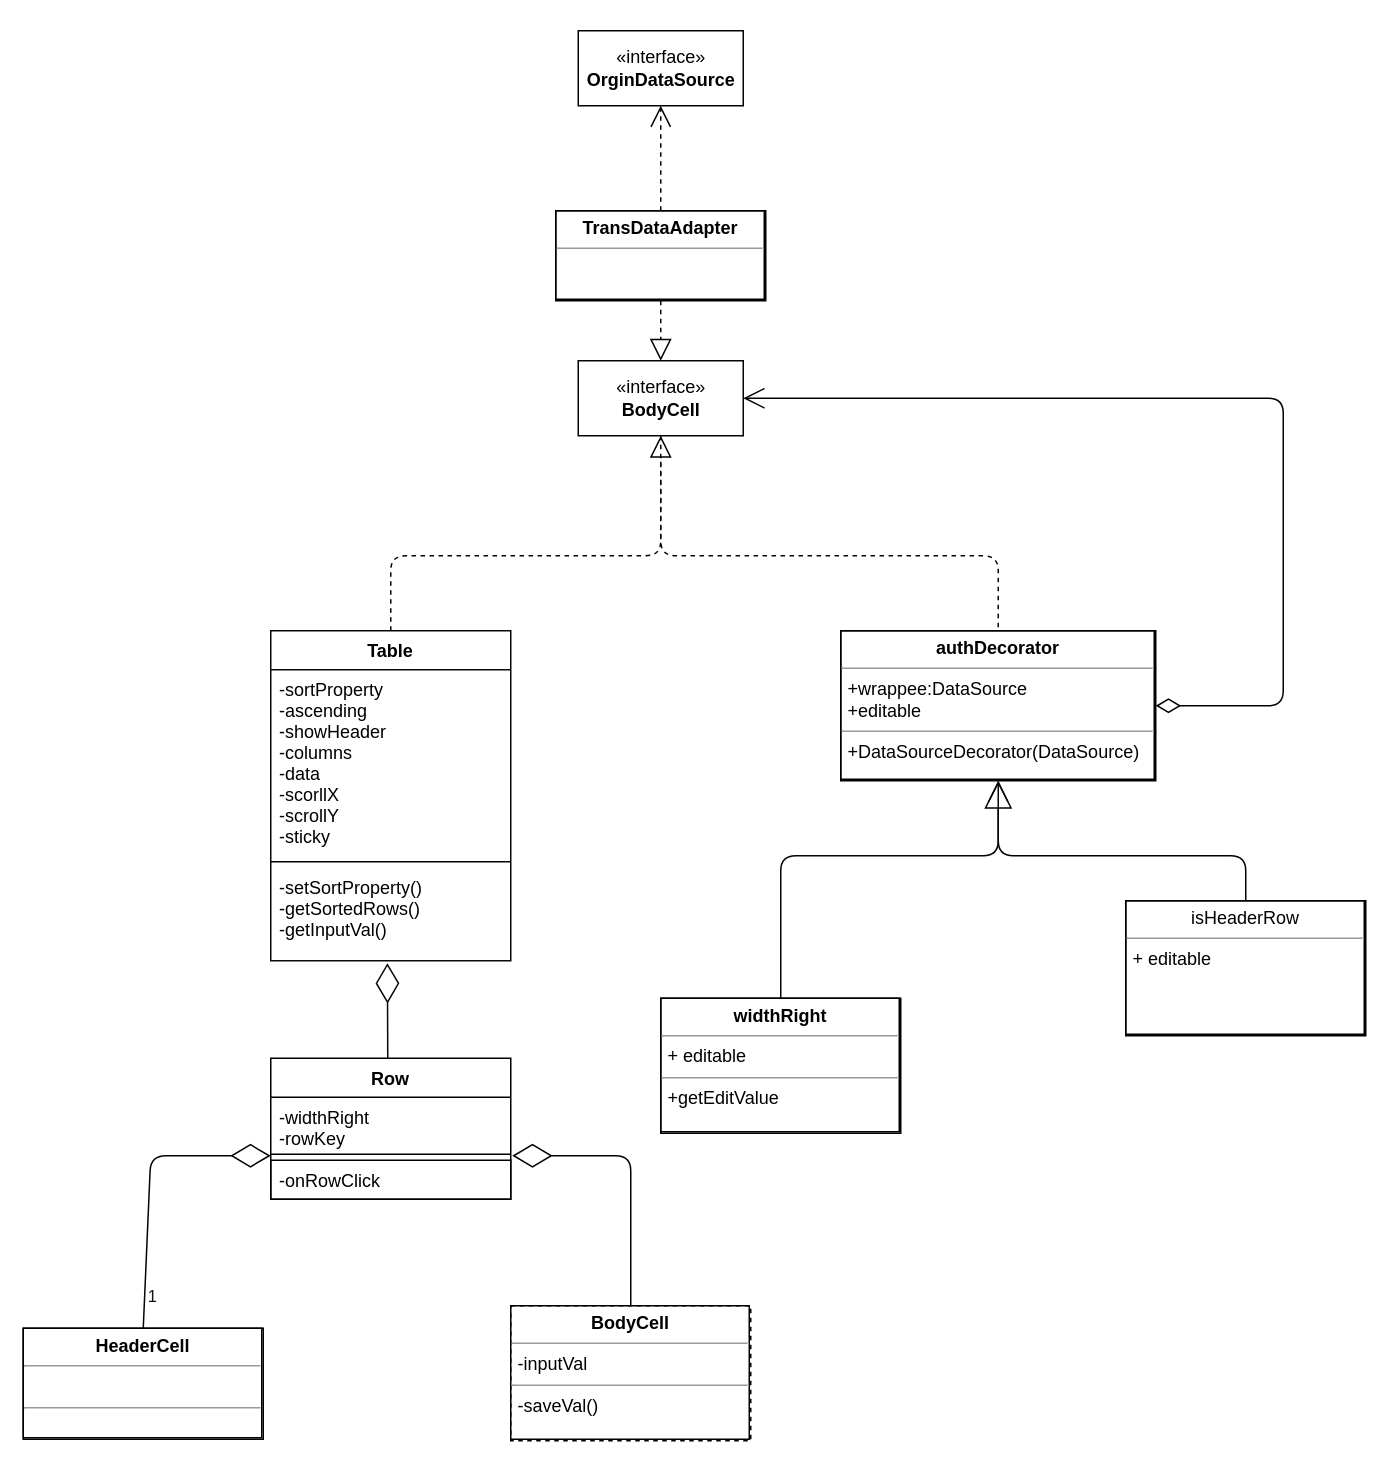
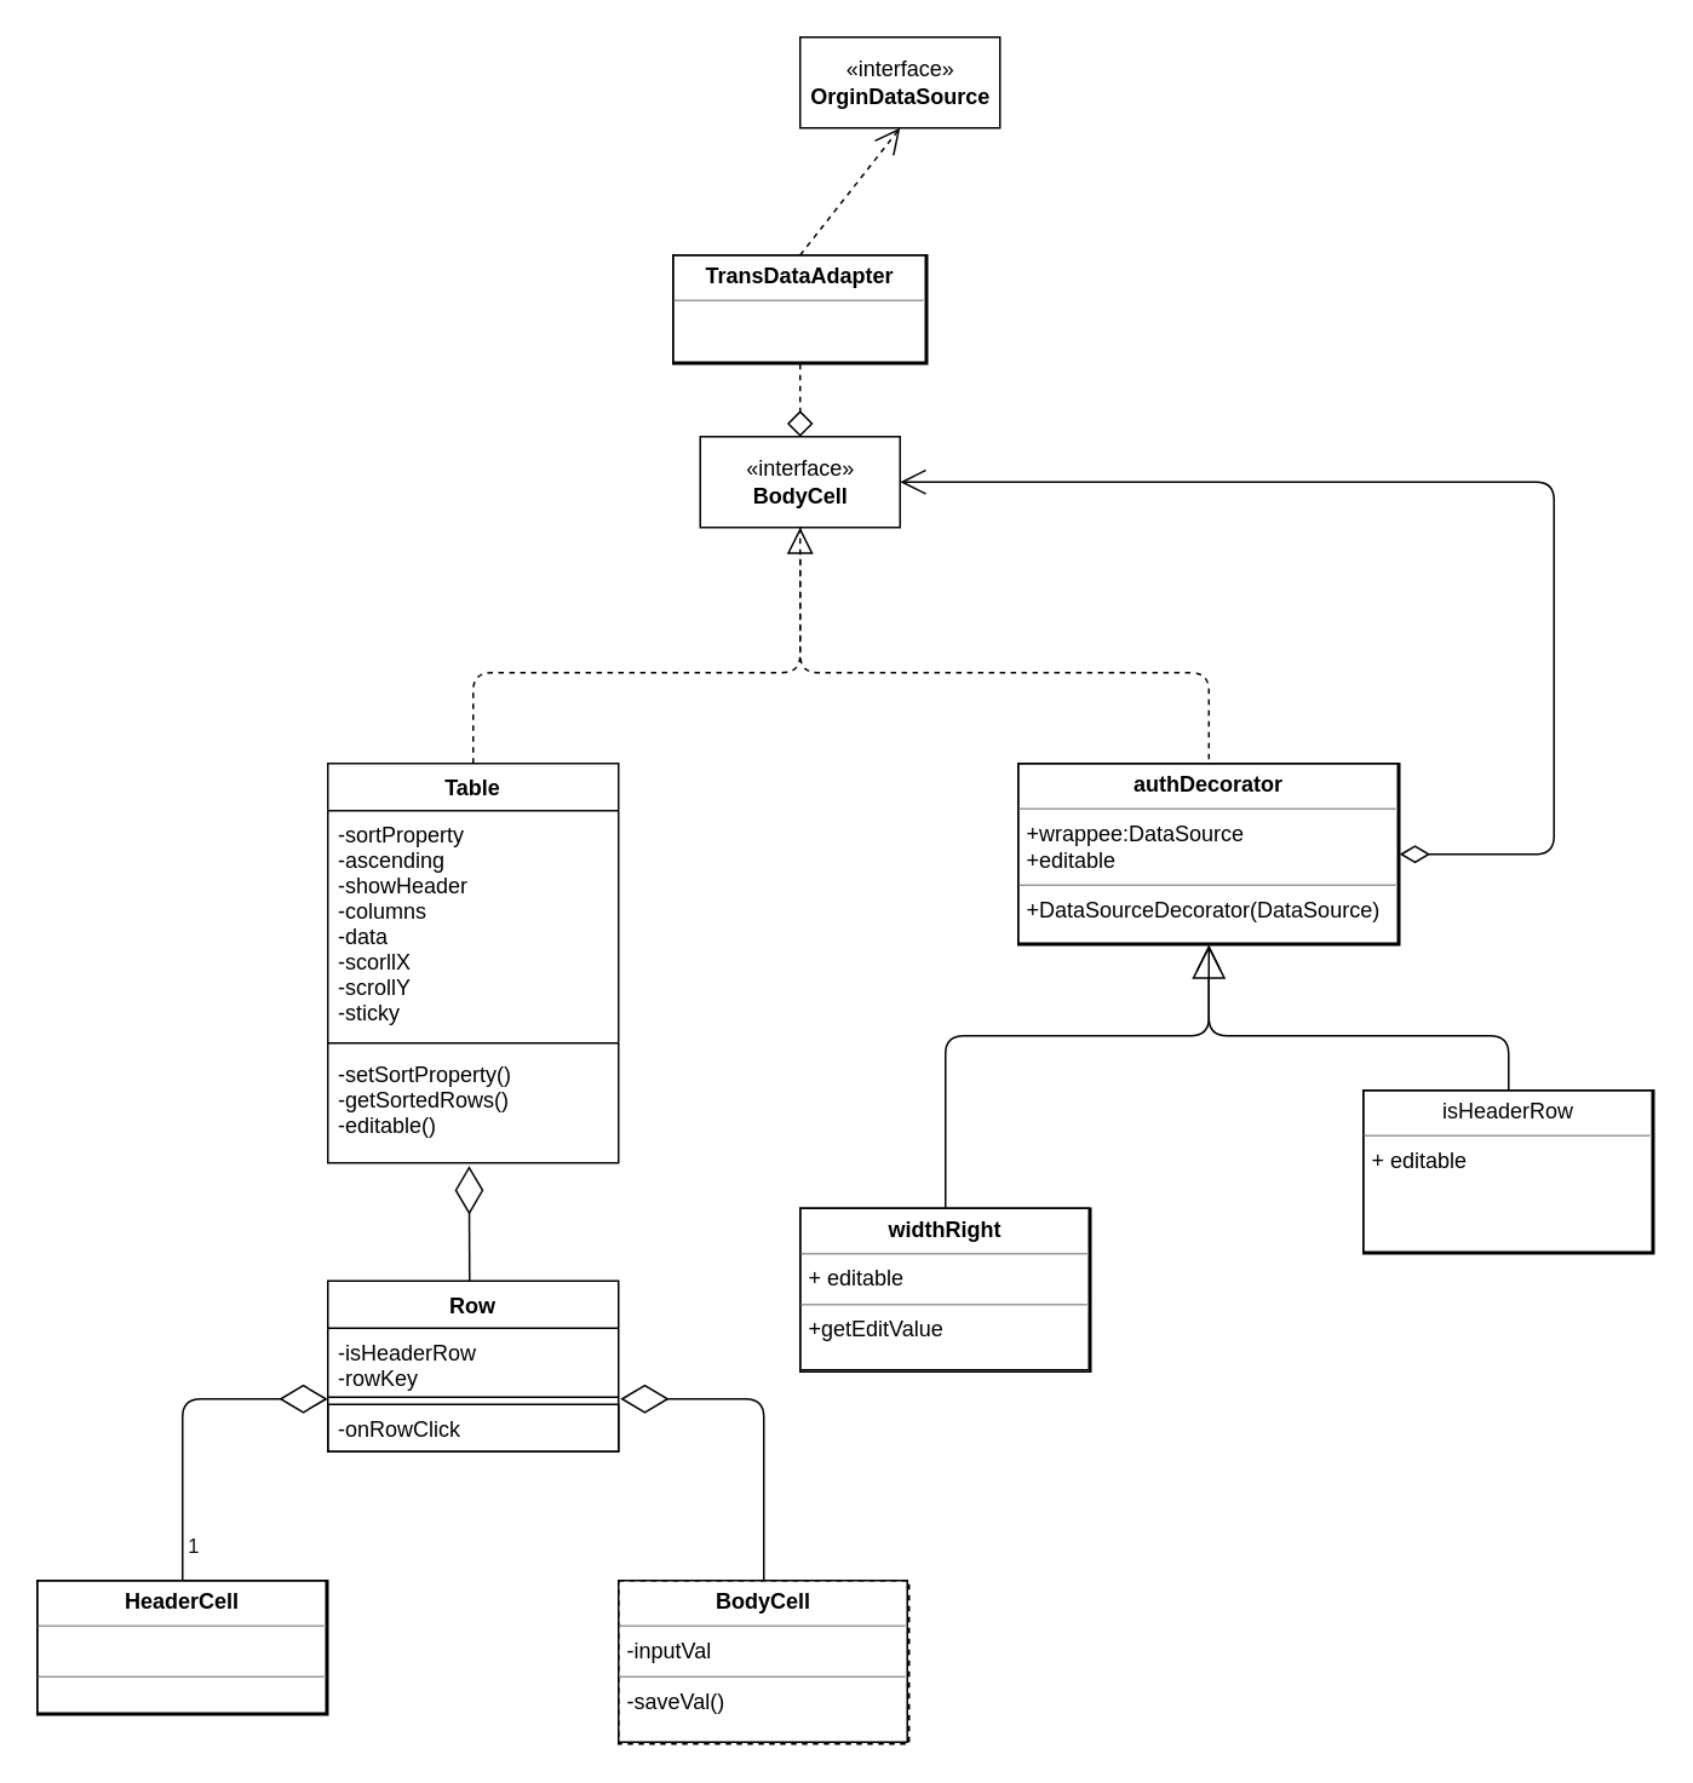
- <mxCell id="17" value="«interface»&lt;br&gt;&lt;b&gt;OrginDataSource&lt;/b&gt;" style="html=1;fontColor=#000000;labelBorderColor=none;strokeColor=#030303;fillColor=none;" parent="1" vertex="1"><mxGeometry x="385" y="20" width="110" height="50" as="geometry" /></mxCell>
+ <mxCell id="17" value="«interface»&lt;br&gt;&lt;b&gt;OrginDataSource&lt;/b&gt;" style="html=1;fontColor=#000000;labelBorderColor=none;strokeColor=#030303;fillColor=none;" parent="1" vertex="1"><mxGeometry x="440" y="20" width="110" height="50" as="geometry" /></mxCell>
- <mxCell id="19" value="" style="endArrow=block;dashed=1;endFill=0;endSize=12;html=1;entryX=0.5;entryY=0;entryDx=0;entryDy=0;exitX=0.5;exitY=1;exitDx=0;exitDy=0;fontColor=#000000;labelBorderColor=#000000;strokeColor=#000000;" parent="1" source="18" target="16" edge="1"><mxGeometry width="160" relative="1" as="geometry"><mxPoint x="310" y="190" as="sourcePoint" /><mxPoint x="470" y="190" as="targetPoint" /></mxGeometry></mxCell>
+ <mxCell id="19" value="" style="endArrow=diamond;dashed=1;endFill=0;endSize=12;html=1;entryX=0.5;entryY=0;entryDx=0;entryDy=0;exitX=0.5;exitY=1;exitDx=0;exitDy=0;fontColor=#000000;labelBorderColor=#000000;strokeColor=#000000;" parent="1" source="18" target="16" edge="1"><mxGeometry width="160" relative="1" as="geometry"><mxPoint x="310" y="190" as="sourcePoint" /><mxPoint x="470" y="190" as="targetPoint" /></mxGeometry></mxCell>
- <mxCell id="5" value="-setSortProperty()&#10;-getSortedRows()&#10;-getInputVal()" style="text;fillColor=none;align=left;verticalAlign=top;spacingLeft=4;spacingRight=4;overflow=hidden;rotatable=0;points=[[0,0.5],[1,0.5]];portConstraint=eastwest;fontColor=#000000;labelBorderColor=none;" parent="2" vertex="1"><mxGeometry y="158" width="160" height="62" as="geometry" /></mxCell>
+ <mxCell id="5" value="-setSortProperty()&#10;-getSortedRows()&#10;-editable()" style="text;fillColor=none;align=left;verticalAlign=top;spacingLeft=4;spacingRight=4;overflow=hidden;rotatable=0;points=[[0,0.5],[1,0.5]];portConstraint=eastwest;fontColor=#000000;labelBorderColor=none;" parent="2" vertex="1"><mxGeometry y="158" width="160" height="62" as="geometry" /></mxCell>
- <mxCell id="7" value="-widthRight&#10;-rowKey" style="text;strokeColor=none;fillColor=none;align=left;verticalAlign=top;spacingLeft=4;spacingRight=4;overflow=hidden;rotatable=0;points=[[0,0.5],[1,0.5]];portConstraint=eastwest;fontColor=#000000;labelBorderColor=none;" parent="6" vertex="1"><mxGeometry y="26" width="160" height="34" as="geometry" /></mxCell>
+ <mxCell id="7" value="-isHeaderRow&#10;-rowKey" style="text;strokeColor=none;fillColor=none;align=left;verticalAlign=top;spacingLeft=4;spacingRight=4;overflow=hidden;rotatable=0;points=[[0,0.5],[1,0.5]];portConstraint=eastwest;fontColor=#000000;labelBorderColor=none;" parent="6" vertex="1"><mxGeometry y="26" width="160" height="34" as="geometry" /></mxCell>
- <mxCell id="11" value="&lt;p style=&quot;margin: 0px ; margin-top: 4px ; text-align: center&quot;&gt;&lt;b&gt;HeaderCell&lt;/b&gt;&lt;/p&gt;&lt;hr size=&quot;1&quot;&gt;&lt;p style=&quot;margin: 0px ; margin-left: 4px&quot;&gt;&lt;br&gt;&lt;/p&gt;&lt;hr size=&quot;1&quot;&gt;&lt;p style=&quot;margin: 0px ; margin-left: 4px&quot;&gt;&lt;br&gt;&lt;/p&gt;" style="verticalAlign=top;align=left;overflow=fill;fontSize=12;fontFamily=Helvetica;html=1;fontColor=#000000;labelBorderColor=#000000;fillColor=none;" parent="1" vertex="1"><mxGeometry x="15" y="885" width="160" height="74" as="geometry" /></mxCell>
+ <mxCell id="11" value="&lt;p style=&quot;margin: 0px ; margin-top: 4px ; text-align: center&quot;&gt;&lt;b&gt;HeaderCell&lt;/b&gt;&lt;/p&gt;&lt;hr size=&quot;1&quot;&gt;&lt;p style=&quot;margin: 0px ; margin-left: 4px&quot;&gt;&lt;br&gt;&lt;/p&gt;&lt;hr size=&quot;1&quot;&gt;&lt;p style=&quot;margin: 0px ; margin-left: 4px&quot;&gt;&lt;br&gt;&lt;/p&gt;" style="verticalAlign=top;align=left;overflow=fill;fontSize=12;fontFamily=Helvetica;html=1;fontColor=#000000;labelBorderColor=#000000;fillColor=none;" parent="1" vertex="1"><mxGeometry x="20" y="870" width="160" height="74" as="geometry" /></mxCell>
